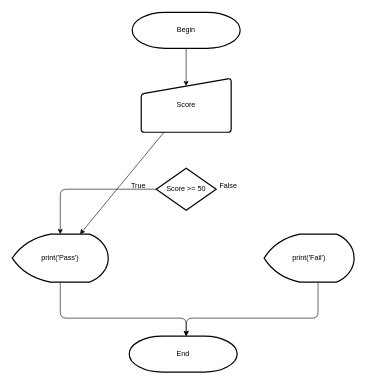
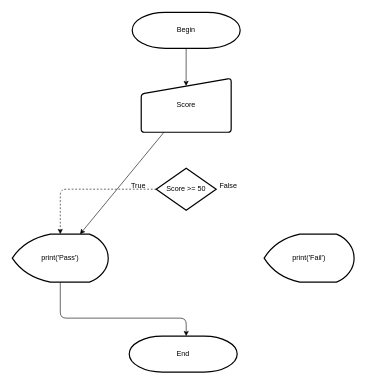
- <mxCell id="5" style="edgeStyle=none;html=1;entryX=0.5;entryY=0;entryDx=0;entryDy=0;entryPerimeter=0;" parent="1" source="6" target="10" edge="1"><mxGeometry relative="1" as="geometry"><Array as="points"><mxPoint x="100" y="315" /></Array></mxGeometry></mxCell>
+ <mxCell id="5" style="edgeStyle=none;html=1;entryX=0.5;entryY=0;entryDx=0;entryDy=0;entryPerimeter=0;dashed=1;" parent="1" source="6" target="10" edge="1"><mxGeometry relative="1" as="geometry"><Array as="points"><mxPoint x="100" y="315" /></Array></mxGeometry></mxCell>
- <mxCell id="11" value="" style="edgeStyle=orthogonalEdgeStyle;html=1;entryX=0.528;entryY=0;entryDx=0;entryDy=0;entryPerimeter=0;exitX=0.599;exitY=1.014;exitDx=0;exitDy=0;exitPerimeter=0;" parent="1" source="12" target="4" edge="1"><mxGeometry relative="1" as="geometry"><mxPoint x="515" y="570" as="targetPoint" /><Array as="points"><mxPoint x="530" y="530" /><mxPoint x="310" y="530" /></Array></mxGeometry></mxCell>
